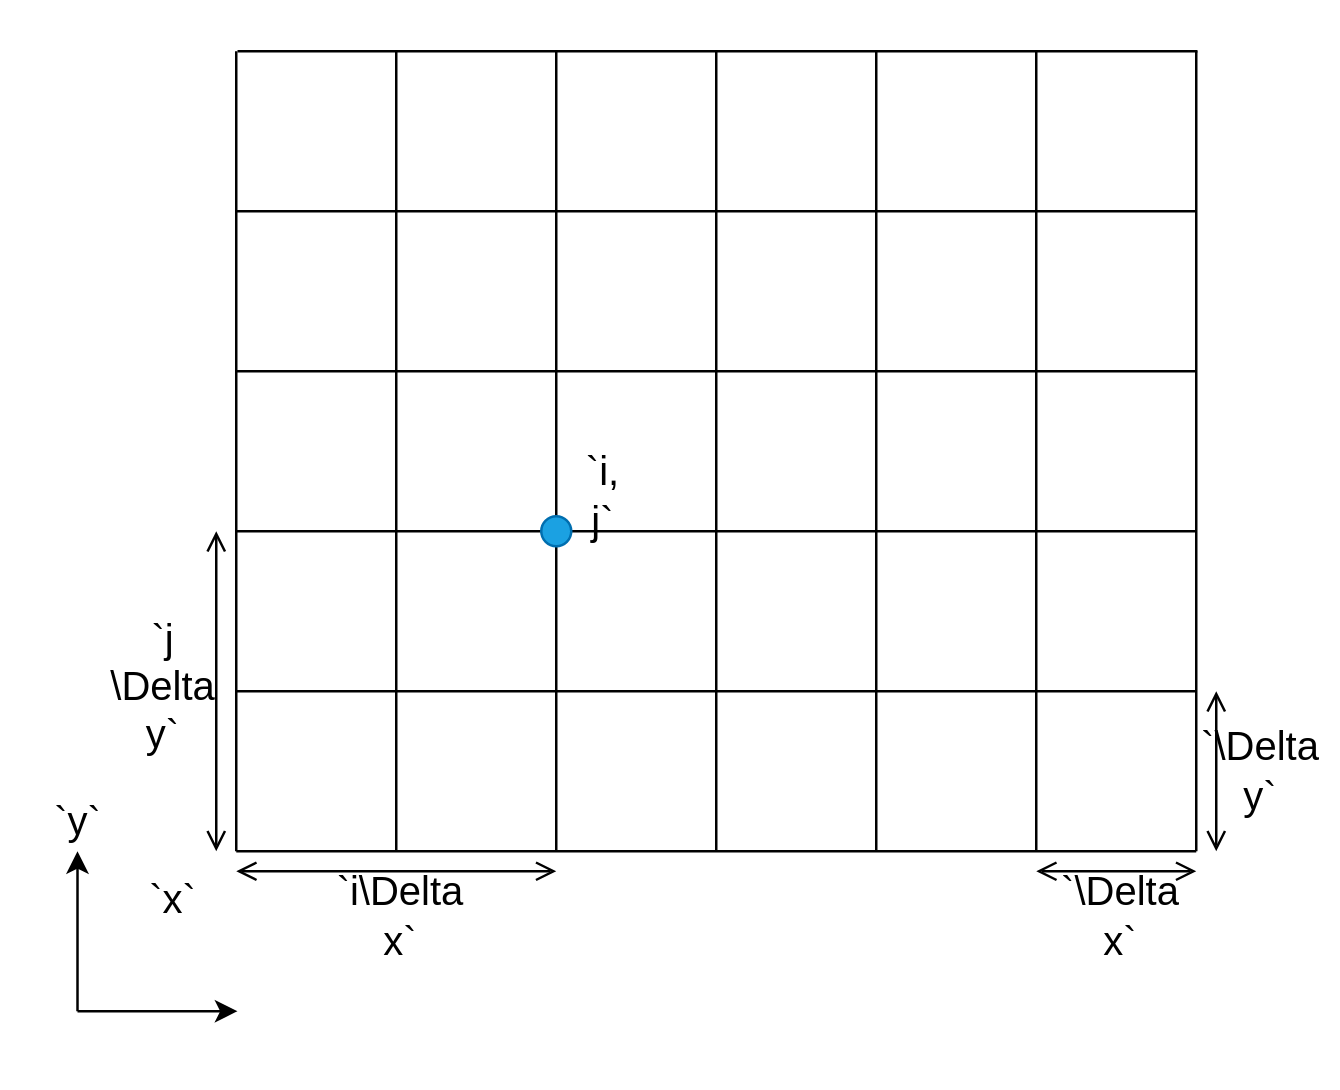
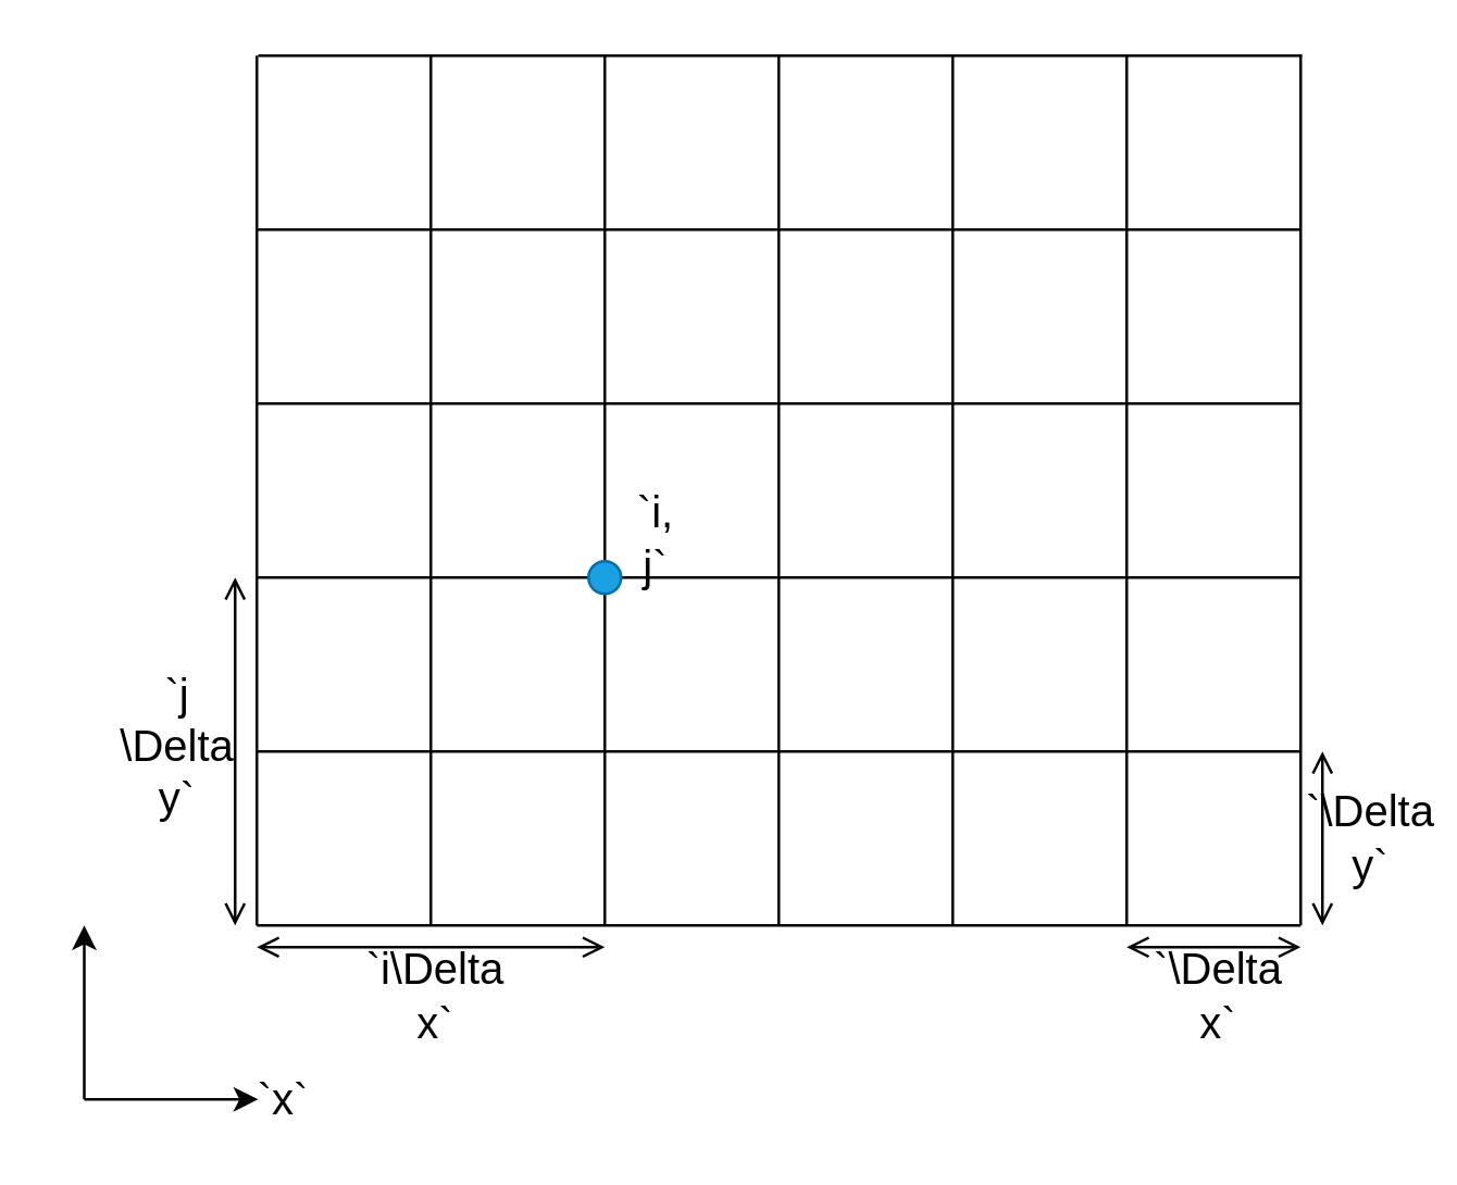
- <mxCell id="26" value="`y`" style="text;html=1;strokeColor=none;fillColor=none;align=center;verticalAlign=middle;whiteSpace=wrap;rounded=0;fontSize=16;" parent="22" vertex="1"><mxGeometry width="20" height="20" as="geometry" /></mxCell>
- <mxCell id="25" value="`x`" style="text;html=1;strokeColor=none;fillColor=none;align=center;verticalAlign=middle;whiteSpace=wrap;rounded=0;fontSize=16;" parent="22" vertex="1"><mxGeometry x="38" y="31" width="20" height="20" as="geometry" /></mxCell>
+ <mxCell id="25" value="`x`" style="text;html=1;strokeColor=none;fillColor=none;align=center;verticalAlign=middle;whiteSpace=wrap;rounded=0;fontSize=16;" parent="22" vertex="1"><mxGeometry x="73" y="76" width="20" height="20" as="geometry" /></mxCell>
